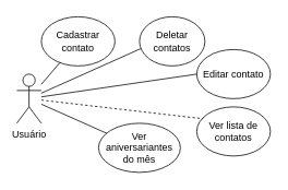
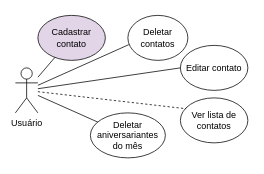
- <mxCell id="3" value="Cadastrar contato" style="ellipse;whiteSpace=wrap;html=1;" vertex="1" parent="1"><mxGeometry x="50" y="20" width="90" height="60" as="geometry" /></mxCell>
+ <mxCell id="3" value="Cadastrar contato" style="ellipse;whiteSpace=wrap;html=1;fillColor=#e1d5e7;" vertex="1" parent="1"><mxGeometry x="50" y="20" width="90" height="60" as="geometry" /></mxCell>
- <mxCell id="7" value="Ver aniversariantes do mês" style="ellipse;whiteSpace=wrap;html=1;" vertex="1" parent="1"><mxGeometry x="120" y="150" width="100" height="60" as="geometry" /></mxCell>
+ <mxCell id="7" value="Deletar aniversariantes do mês" style="ellipse;whiteSpace=wrap;html=1;" vertex="1" parent="1"><mxGeometry x="120" y="150" width="100" height="60" as="geometry" /></mxCell>
